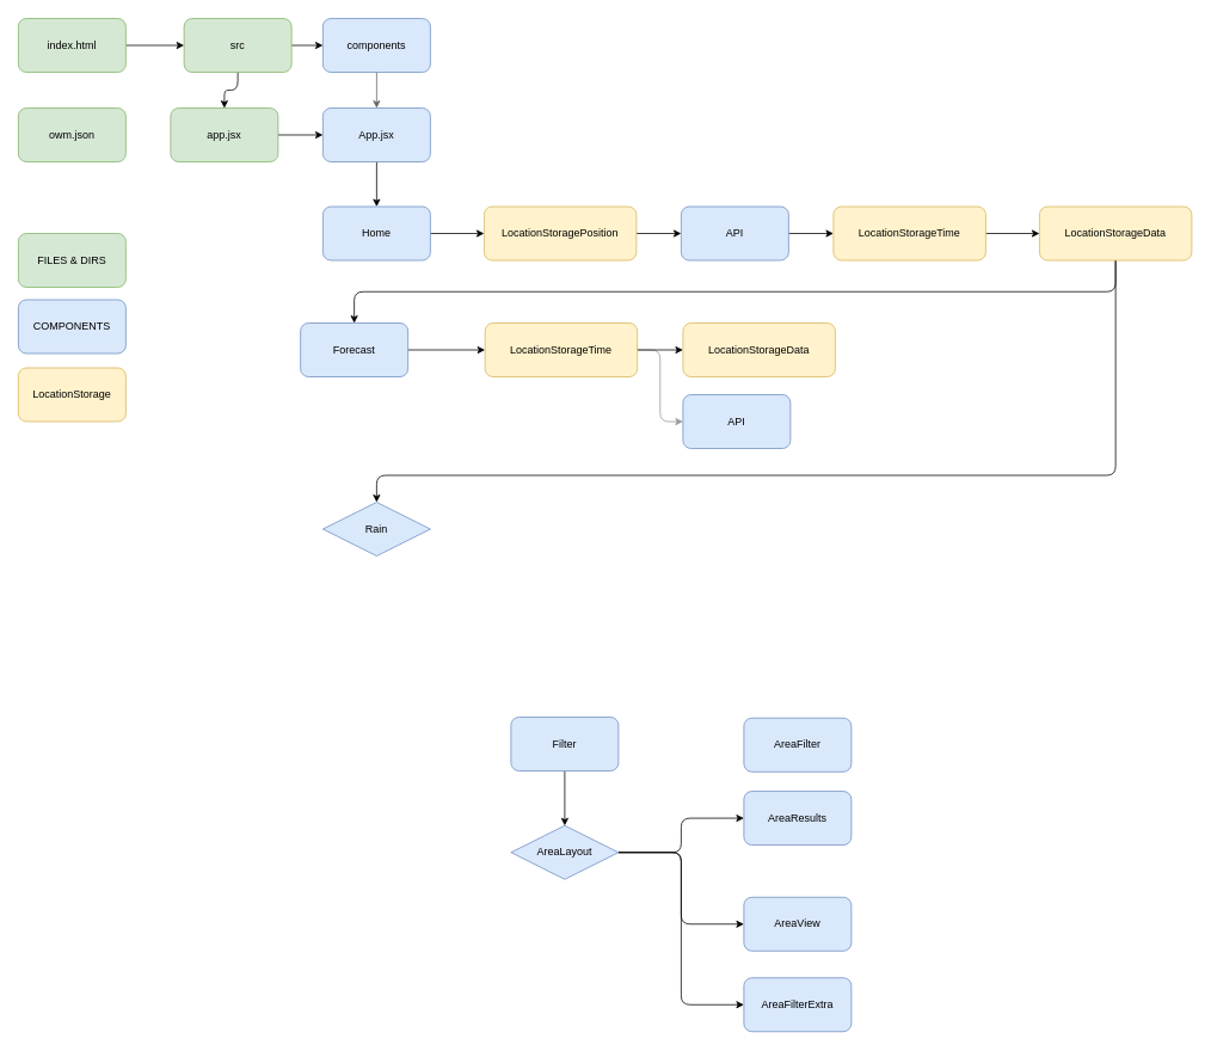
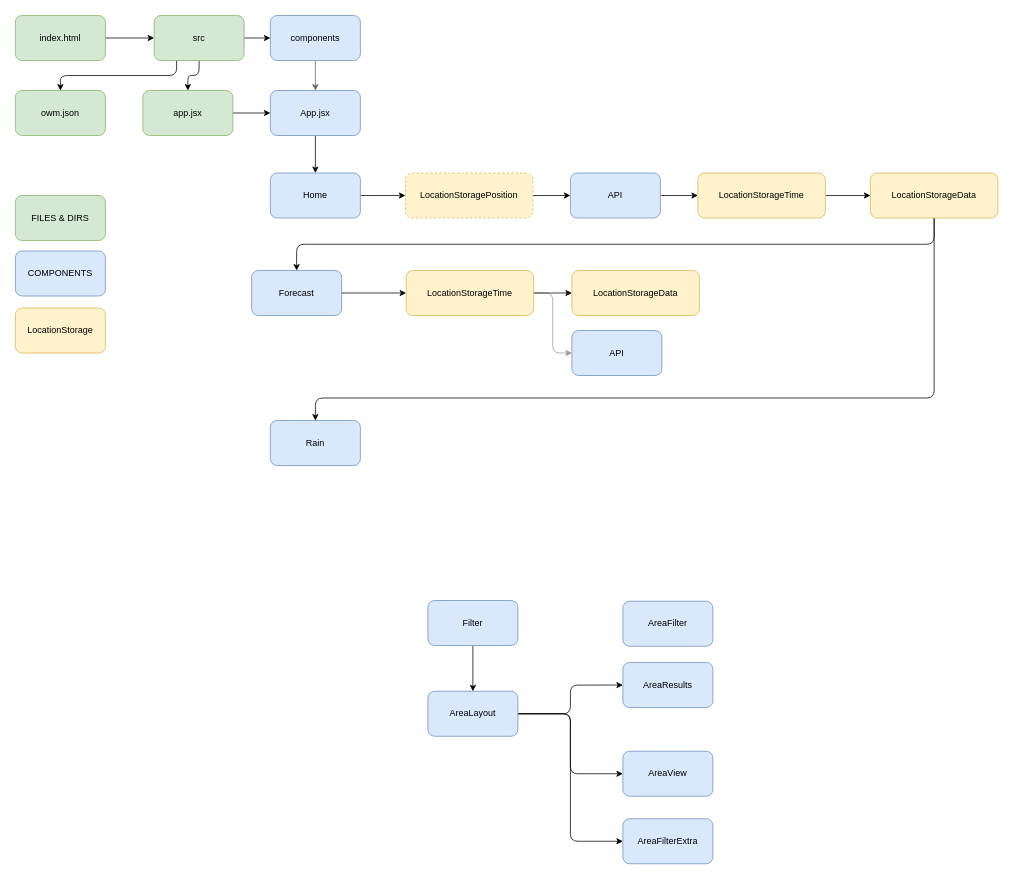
+ <mxCell id="6" style="edgeStyle=orthogonalEdgeStyle;rounded=1;orthogonalLoop=1;jettySize=auto;html=1;exitX=0.25;exitY=1;exitDx=0;exitDy=0;" parent="1" source="7" target="24" edge="1"><mxGeometry relative="1" as="geometry" /></mxCell>
- <mxCell id="19" value="LocationStoragePosition" style="rounded=1;whiteSpace=wrap;html=1;fillColor=#fff2cc;strokeColor=#d6b656;" parent="1" vertex="1"><mxGeometry x="540" y="230" width="170" height="60" as="geometry" /></mxCell>
+ <mxCell id="19" value="LocationStoragePosition" style="rounded=1;whiteSpace=wrap;html=1;fillColor=#fff2cc;strokeColor=#d6b656;dashed=1;" parent="1" vertex="1"><mxGeometry x="540" y="230" width="170" height="60" as="geometry" /></mxCell>
- <mxCell id="39" value="Rain" style="rhombus;whiteSpace=wrap;html=1;fillColor=#dae8fc;strokeColor=#6c8ebf;" parent="1" vertex="1"><mxGeometry x="360" y="560" width="120" height="60" as="geometry" /></mxCell>
+ <mxCell id="39" value="Rain" style="rounded=1;whiteSpace=wrap;html=1;fillColor=#dae8fc;strokeColor=#6c8ebf;" parent="1" vertex="1"><mxGeometry x="360" y="560" width="120" height="60" as="geometry" /></mxCell>
- <mxCell id="23" value="AreaLayout" style="rhombus;whiteSpace=wrap;html=1;fillColor=#dae8fc;strokeColor=#6c8ebf;" parent="1" vertex="1"><mxGeometry x="570" y="921" width="120" height="60" as="geometry" /></mxCell>
+ <mxCell id="23" value="AreaLayout" style="rounded=1;whiteSpace=wrap;html=1;fillColor=#dae8fc;strokeColor=#6c8ebf;" parent="1" vertex="1"><mxGeometry x="570" y="921" width="120" height="60" as="geometry" /></mxCell>
